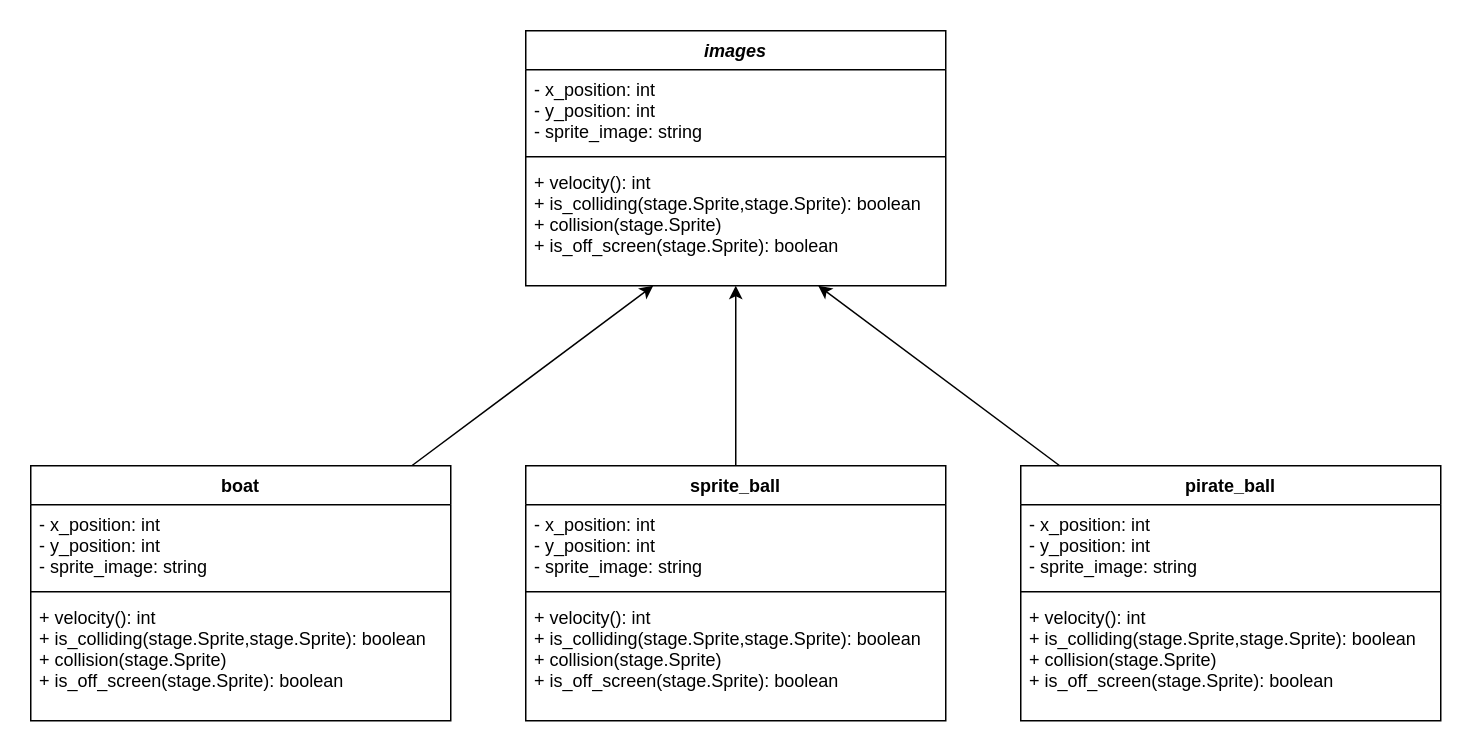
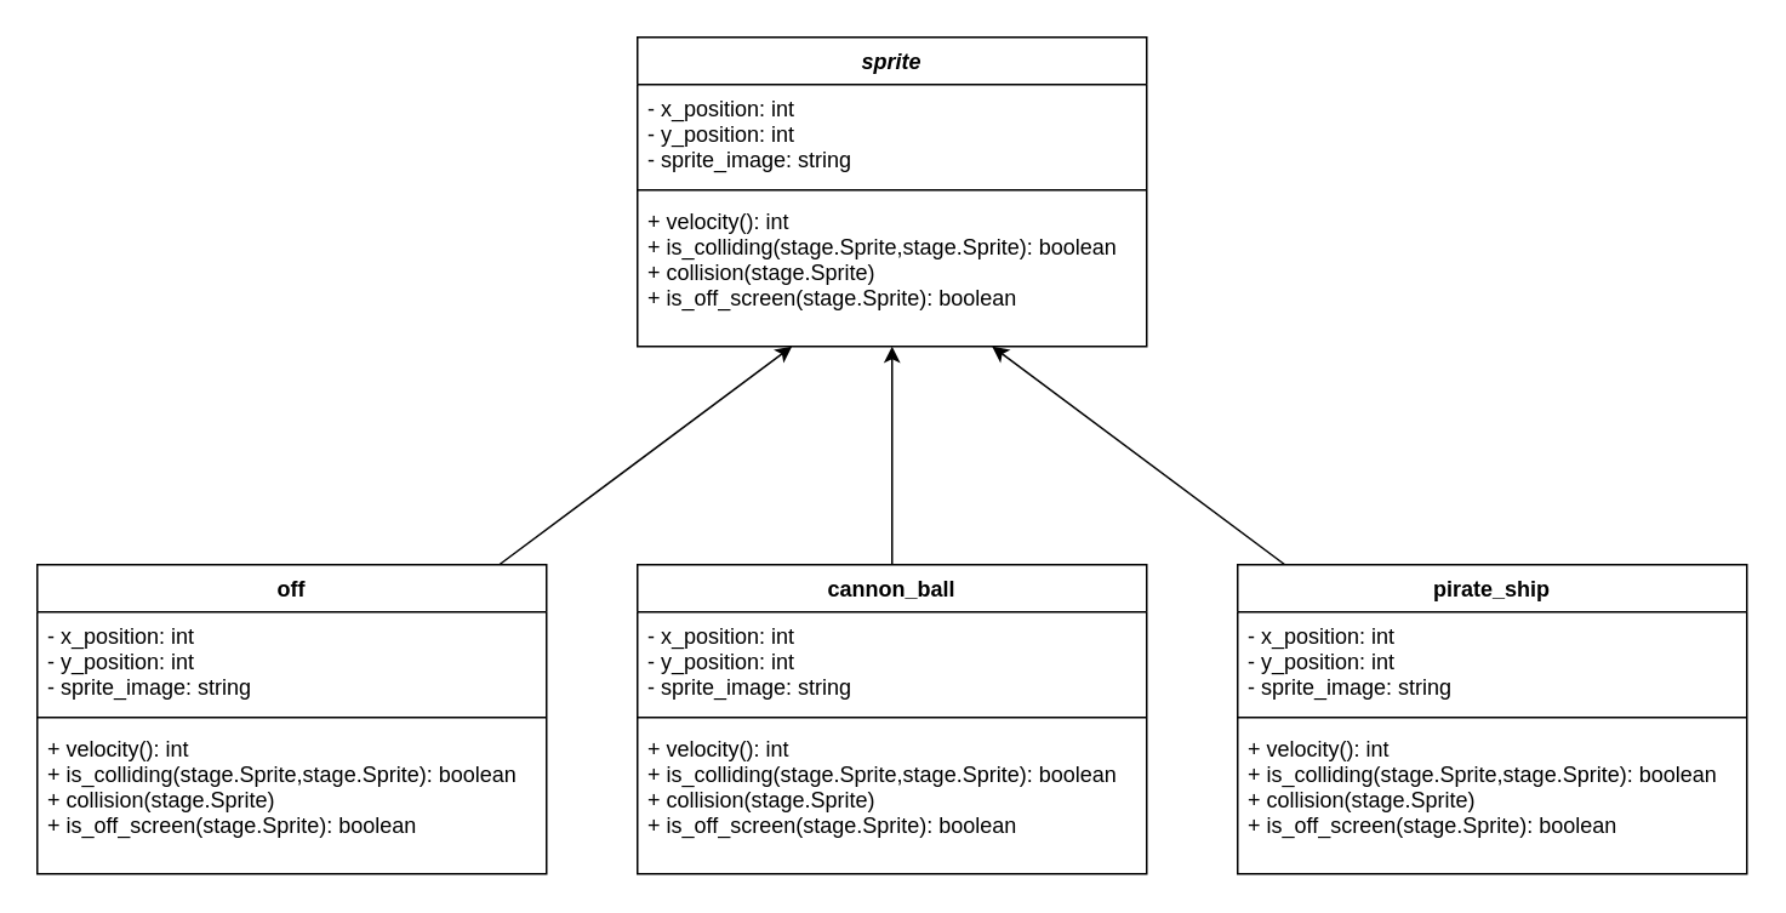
- <mxCell id="2" value="images" style="swimlane;fontStyle=3;align=center;verticalAlign=top;childLayout=stackLayout;horizontal=1;startSize=26;horizontalStack=0;resizeParent=1;resizeParentMax=0;resizeLast=0;collapsible=1;marginBottom=0;" vertex="1" parent="1"><mxGeometry x="350" y="20" width="280" height="170" as="geometry" /></mxCell>
+ <mxCell id="2" value="sprite" style="swimlane;fontStyle=3;align=center;verticalAlign=top;childLayout=stackLayout;horizontal=1;startSize=26;horizontalStack=0;resizeParent=1;resizeParentMax=0;resizeLast=0;collapsible=1;marginBottom=0;" vertex="1" parent="1"><mxGeometry x="350" y="20" width="280" height="170" as="geometry" /></mxCell>
- <mxCell id="7" value="boat" style="swimlane;fontStyle=1;align=center;verticalAlign=top;childLayout=stackLayout;horizontal=1;startSize=26;horizontalStack=0;resizeParent=1;resizeParentMax=0;resizeLast=0;collapsible=1;marginBottom=0;" vertex="1" parent="1"><mxGeometry x="20" y="310" width="280" height="170" as="geometry" /></mxCell>
+ <mxCell id="7" value="off" style="swimlane;fontStyle=1;align=center;verticalAlign=top;childLayout=stackLayout;horizontal=1;startSize=26;horizontalStack=0;resizeParent=1;resizeParentMax=0;resizeLast=0;collapsible=1;marginBottom=0;" vertex="1" parent="1"><mxGeometry x="20" y="310" width="280" height="170" as="geometry" /></mxCell>
- <mxCell id="12" value="sprite_ball" style="swimlane;fontStyle=1;align=center;verticalAlign=top;childLayout=stackLayout;horizontal=1;startSize=26;horizontalStack=0;resizeParent=1;resizeParentMax=0;resizeLast=0;collapsible=1;marginBottom=0;" vertex="1" parent="1"><mxGeometry x="350" y="310" width="280" height="170" as="geometry" /></mxCell>
+ <mxCell id="12" value="cannon_ball" style="swimlane;fontStyle=1;align=center;verticalAlign=top;childLayout=stackLayout;horizontal=1;startSize=26;horizontalStack=0;resizeParent=1;resizeParentMax=0;resizeLast=0;collapsible=1;marginBottom=0;" vertex="1" parent="1"><mxGeometry x="350" y="310" width="280" height="170" as="geometry" /></mxCell>
- <mxCell id="17" value="pirate_ball" style="swimlane;fontStyle=1;align=center;verticalAlign=top;childLayout=stackLayout;horizontal=1;startSize=26;horizontalStack=0;resizeParent=1;resizeParentMax=0;resizeLast=0;collapsible=1;marginBottom=0;" vertex="1" parent="1"><mxGeometry x="680" y="310" width="280" height="170" as="geometry" /></mxCell>
+ <mxCell id="17" value="pirate_ship" style="swimlane;fontStyle=1;align=center;verticalAlign=top;childLayout=stackLayout;horizontal=1;startSize=26;horizontalStack=0;resizeParent=1;resizeParentMax=0;resizeLast=0;collapsible=1;marginBottom=0;" vertex="1" parent="1"><mxGeometry x="680" y="310" width="280" height="170" as="geometry" /></mxCell>
